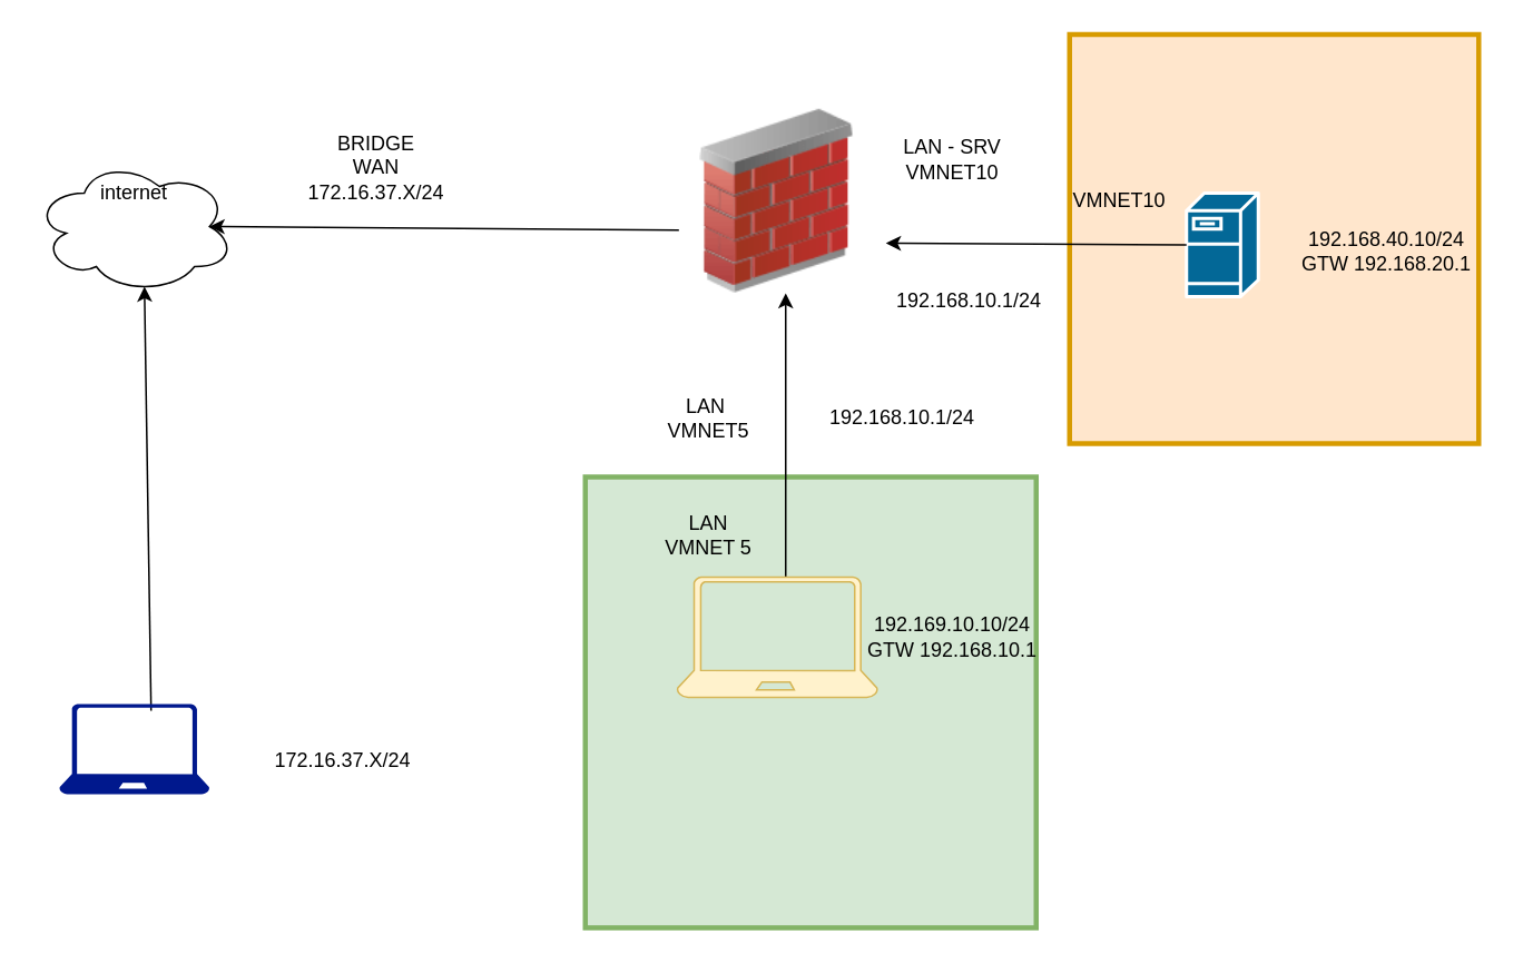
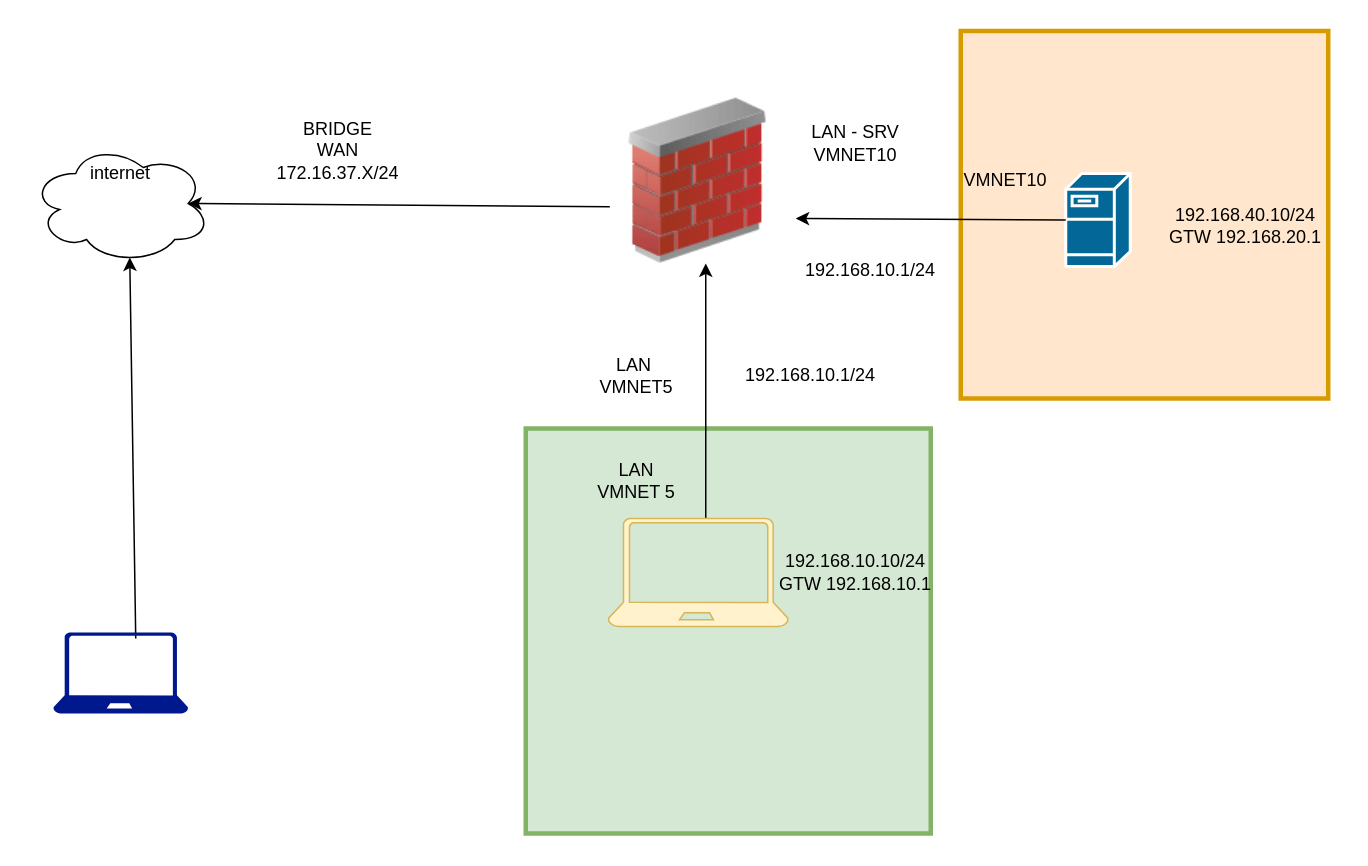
- <mxCell id="10" value="192.169.10.10/24&lt;br&gt;GTW 192.168.10.1" style="text;html=1;align=center;verticalAlign=middle;whiteSpace=wrap;rounded=0;" vertex="1" parent="1"><mxGeometry x="510" y="351" width="120" height="60" as="geometry" /></mxCell>
+ <mxCell id="10" value="192.168.10.10/24&lt;br&gt;GTW 192.168.10.1" style="text;html=1;align=center;verticalAlign=middle;whiteSpace=wrap;rounded=0;" vertex="1" parent="1"><mxGeometry x="510" y="351" width="120" height="60" as="geometry" /></mxCell>
- <mxCell id="11" value="172.16.37.X/24" style="text;html=1;align=center;verticalAlign=middle;whiteSpace=wrap;rounded=0;" vertex="1" parent="1"><mxGeometry x="150" y="435" width="110" height="40" as="geometry" /></mxCell>
